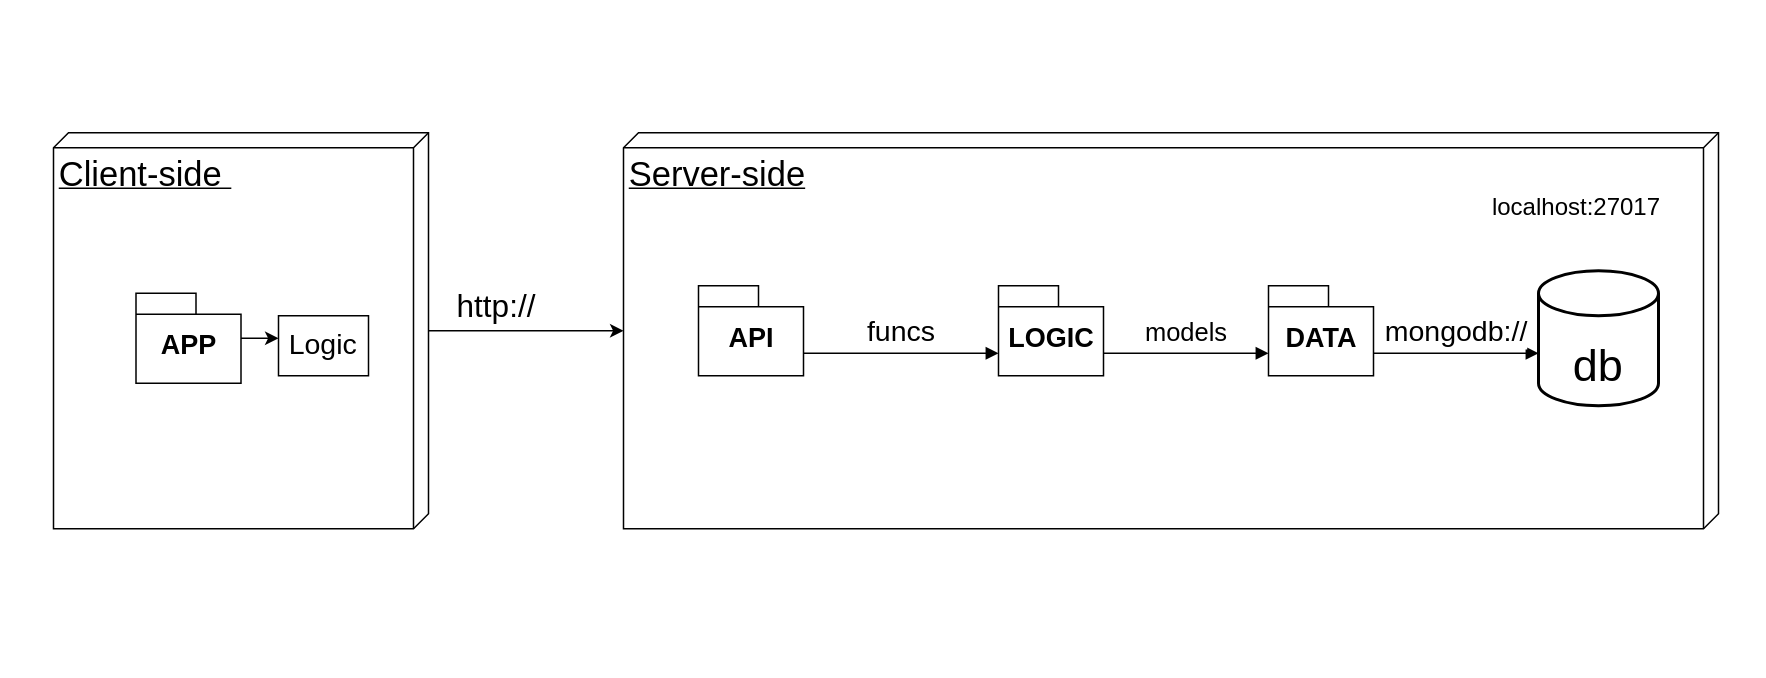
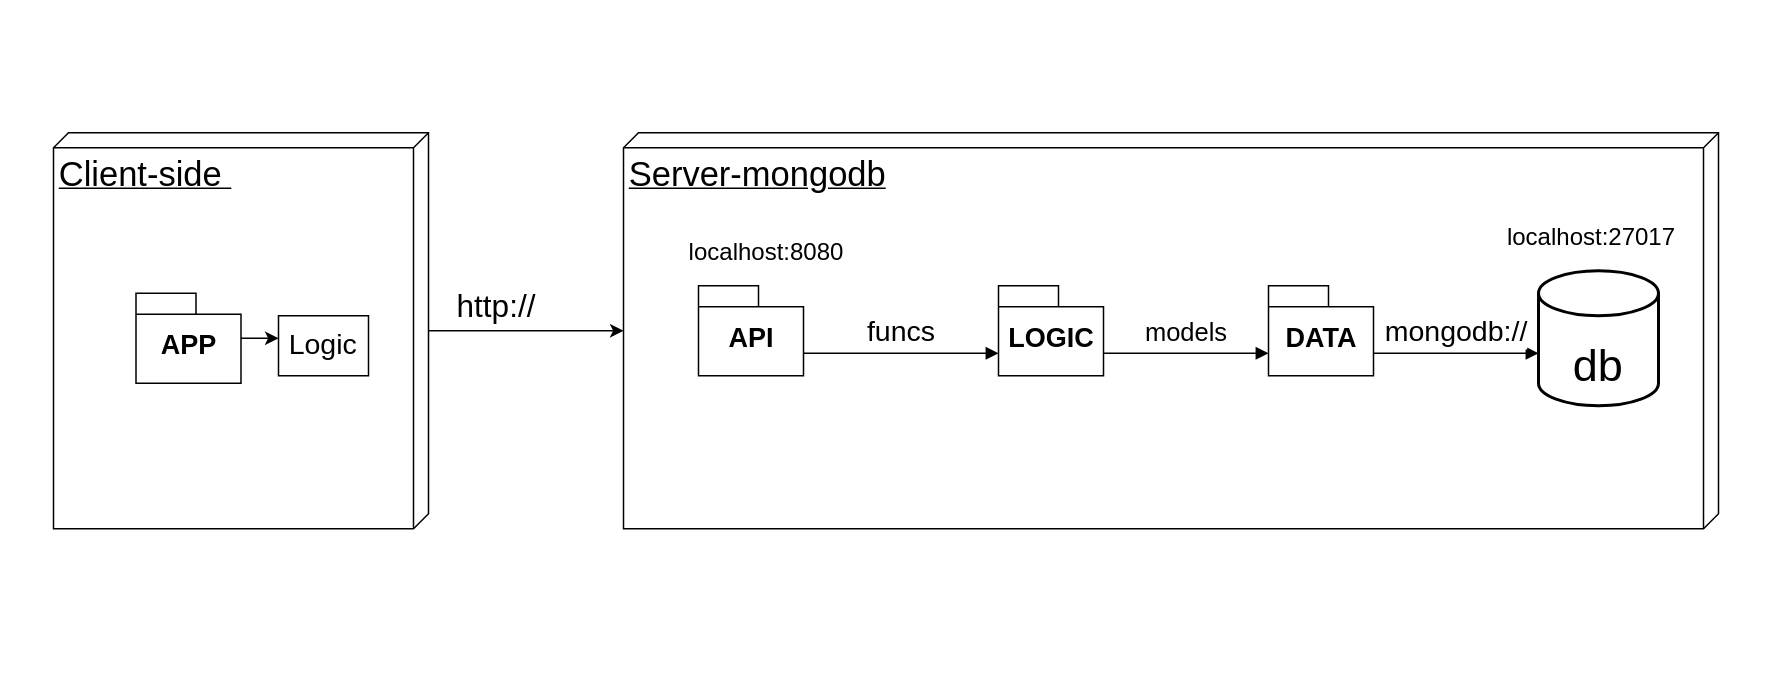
- <mxCell id="7" value="&lt;div style=&quot;text-align: center&quot;&gt;&lt;span&gt;&lt;font style=&quot;font-size: 23px&quot;&gt;Server-side&lt;/font&gt;&lt;/span&gt;&lt;/div&gt;" style="verticalAlign=top;align=left;spacingTop=8;spacingLeft=2;spacingRight=12;shape=cube;size=10;direction=south;fontStyle=4;html=1;fontSize=19;" parent="1" vertex="1"><mxGeometry x="415" y="88" width="730" height="264" as="geometry" /></mxCell>
+ <mxCell id="7" value="&lt;div style=&quot;text-align: center&quot;&gt;&lt;span&gt;&lt;font style=&quot;font-size: 23px&quot;&gt;Server-mongodb&lt;/font&gt;&lt;/span&gt;&lt;/div&gt;" style="verticalAlign=top;align=left;spacingTop=8;spacingLeft=2;spacingRight=12;shape=cube;size=10;direction=south;fontStyle=4;html=1;fontSize=19;" parent="1" vertex="1"><mxGeometry x="415" y="88" width="730" height="264" as="geometry" /></mxCell>
- <mxCell id="17" value="&lt;font style=&quot;font-size: 16px&quot;&gt;localhost:27017&lt;/font&gt;" style="text;html=1;align=center;verticalAlign=middle;resizable=0;points=[];autosize=1;strokeColor=none;fillColor=none;fontSize=21;" parent="1" vertex="1"><mxGeometry x="985" y="120" width="130" height="30" as="geometry" /></mxCell>
+ <mxCell id="17" value="&lt;font style=&quot;font-size: 16px&quot;&gt;localhost:27017&lt;/font&gt;" style="text;html=1;align=center;verticalAlign=middle;resizable=0;points=[];autosize=1;strokeColor=none;fillColor=none;fontSize=21;" parent="1" vertex="1"><mxGeometry x="995" y="140" width="130" height="30" as="geometry" /></mxCell>
+ <mxCell id="16" value="&lt;font style=&quot;font-size: 16px&quot;&gt;localhost:8080&lt;/font&gt;" style="text;html=1;align=center;verticalAlign=middle;resizable=0;points=[];autosize=1;strokeColor=none;fillColor=none;fontSize=21;" parent="1" vertex="1"><mxGeometry x="450" y="150" width="120" height="30" as="geometry" /></mxCell>
